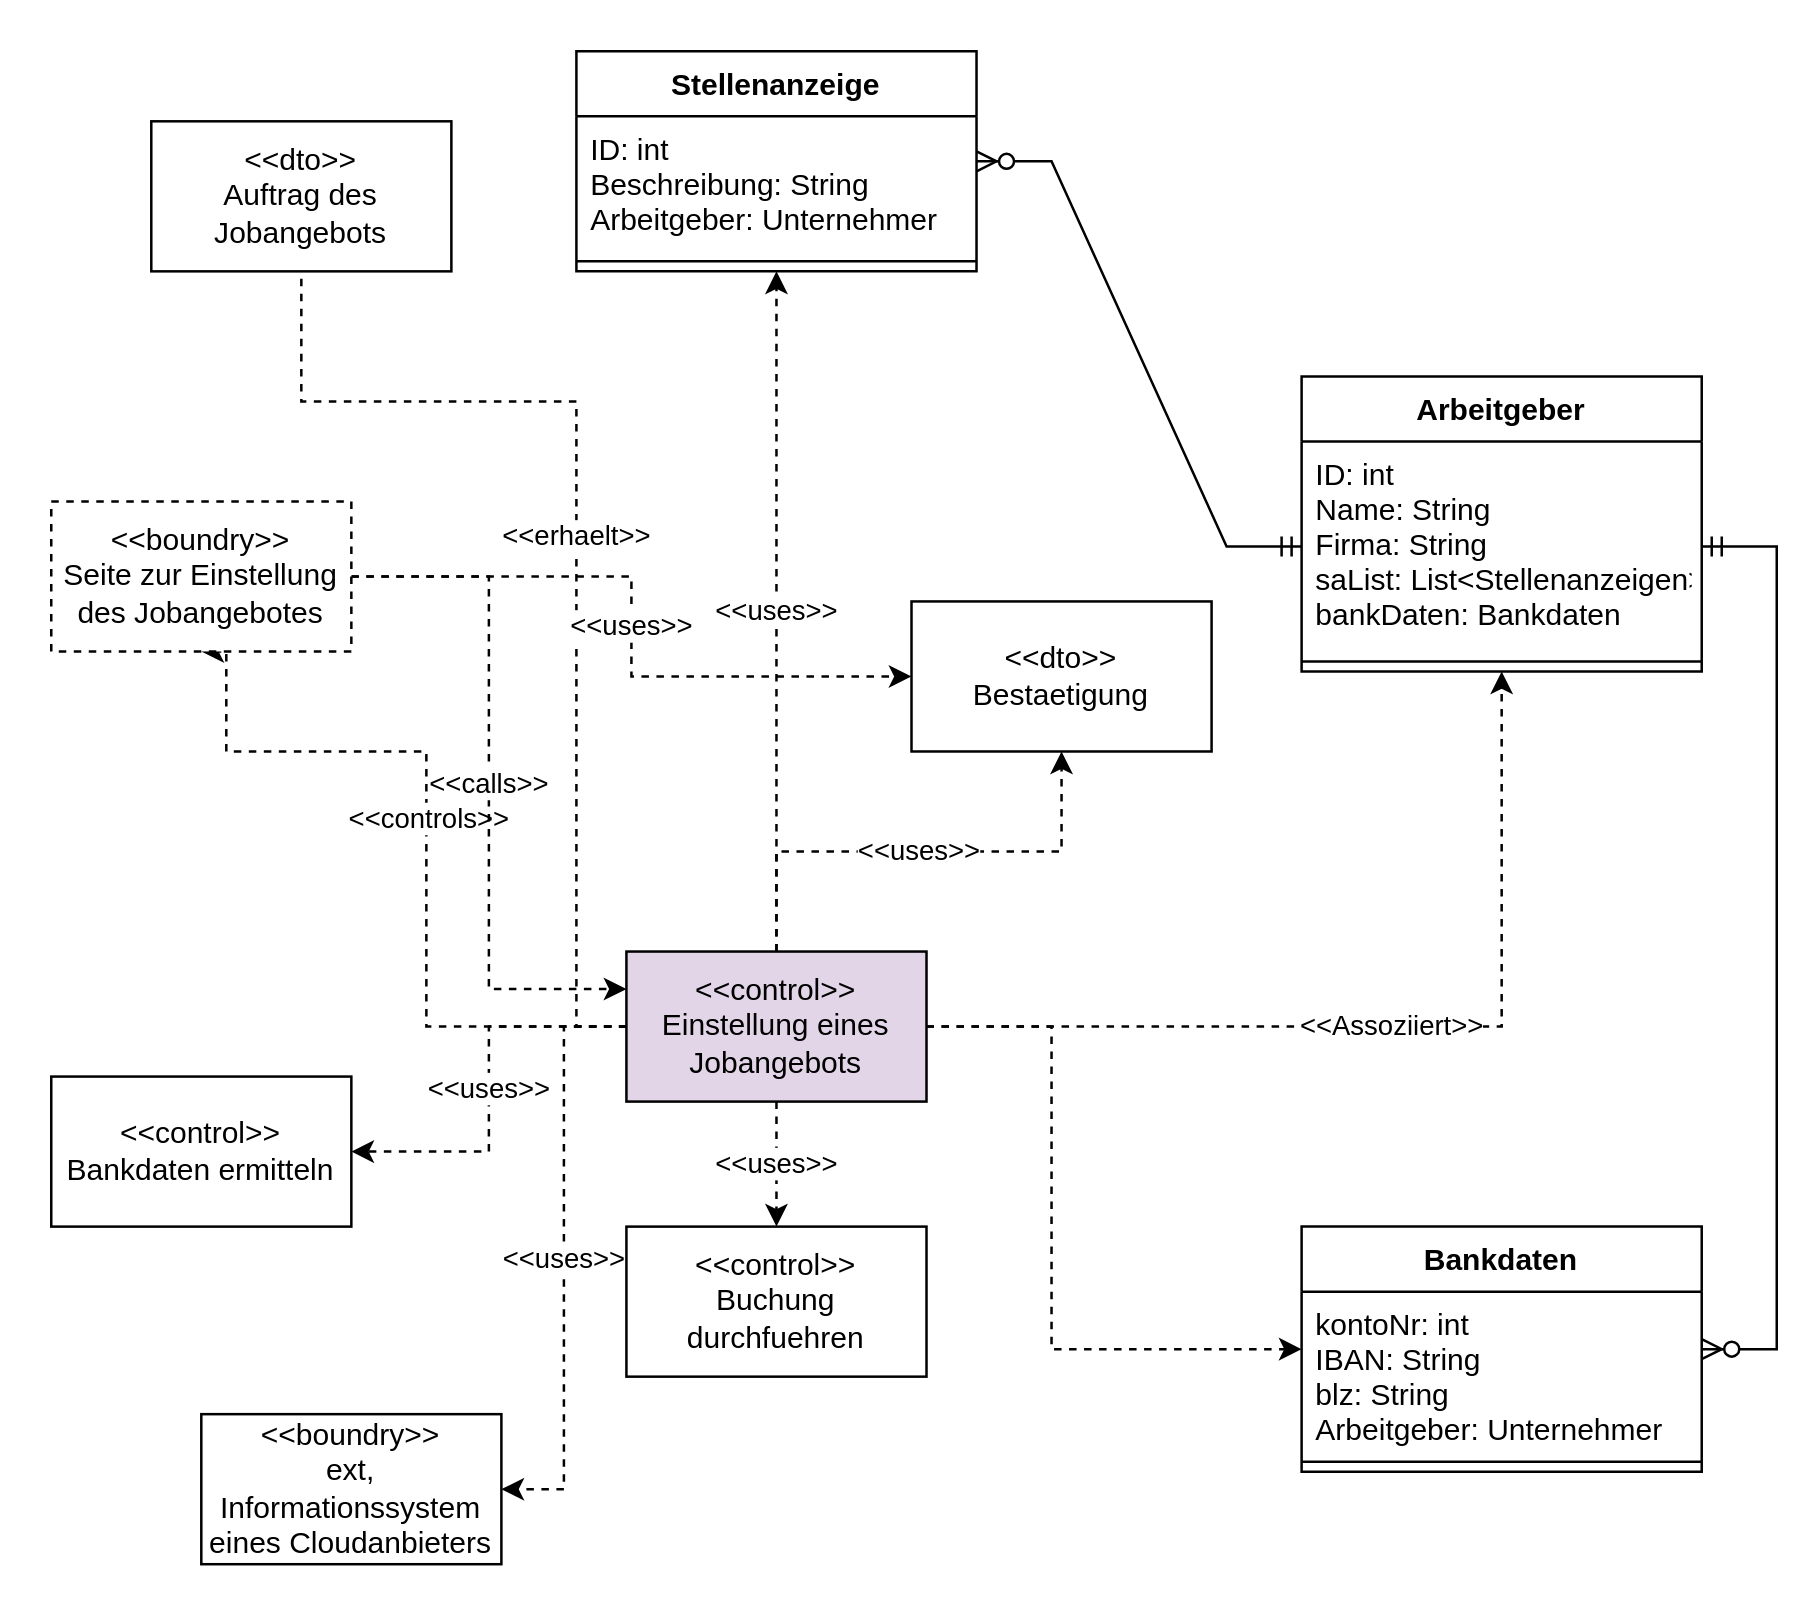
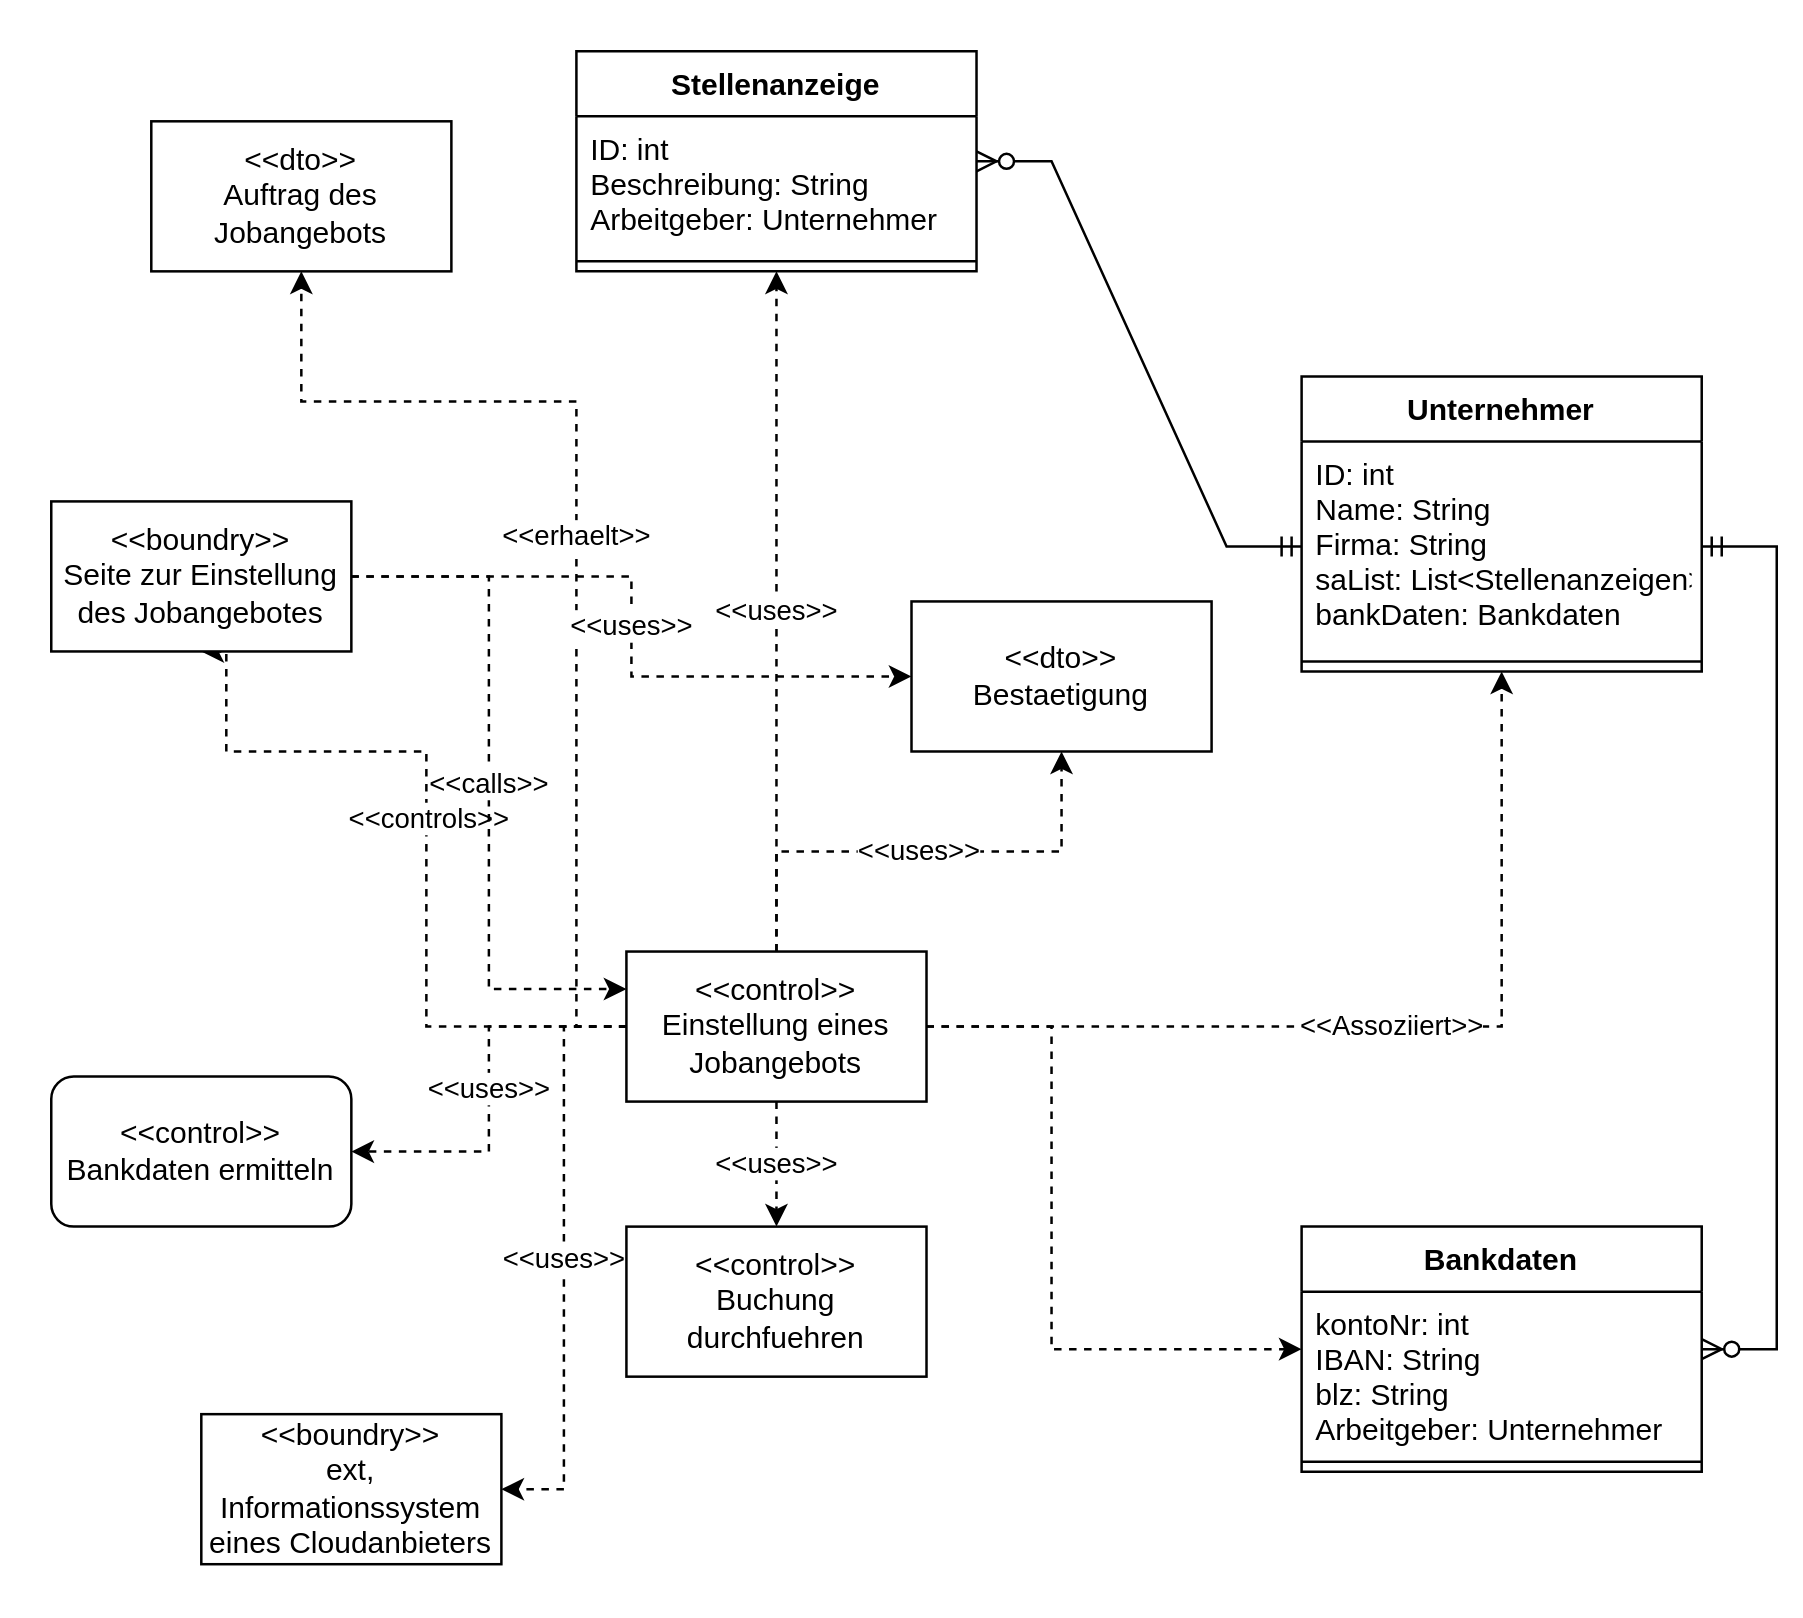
- <mxCell id="19" value="&amp;lt;&amp;lt;erhaelt&amp;gt;&amp;gt;" style="edgeStyle=orthogonalEdgeStyle;rounded=0;orthogonalLoop=1;jettySize=auto;html=1;entryX=0.5;entryY=1;entryDx=0;entryDy=0;dashed=1;endArrow=none;" edge="1" parent="1" source="23" target="28"><mxGeometry relative="1" as="geometry"><Array as="points"><mxPoint x="230" y="410" /><mxPoint x="230" y="160" /><mxPoint x="120" y="160" /></Array></mxGeometry></mxCell>
+ <mxCell id="19" value="&amp;lt;&amp;lt;erhaelt&amp;gt;&amp;gt;" style="edgeStyle=orthogonalEdgeStyle;rounded=0;orthogonalLoop=1;jettySize=auto;html=1;entryX=0.5;entryY=1;entryDx=0;entryDy=0;dashed=1;" edge="1" parent="1" source="23" target="28"><mxGeometry relative="1" as="geometry"><Array as="points"><mxPoint x="230" y="410" /><mxPoint x="230" y="160" /><mxPoint x="120" y="160" /></Array></mxGeometry></mxCell>
- <mxCell id="2" value="Arbeitgeber" style="swimlane;fontStyle=1;align=center;verticalAlign=top;childLayout=stackLayout;horizontal=1;startSize=26;horizontalStack=0;resizeParent=1;resizeParentMax=0;resizeLast=0;collapsible=1;marginBottom=0;" parent="1" vertex="1"><mxGeometry x="520" y="150" width="160" height="118" as="geometry" /></mxCell>
+ <mxCell id="2" value="Unternehmer" style="swimlane;fontStyle=1;align=center;verticalAlign=top;childLayout=stackLayout;horizontal=1;startSize=26;horizontalStack=0;resizeParent=1;resizeParentMax=0;resizeLast=0;collapsible=1;marginBottom=0;" parent="1" vertex="1"><mxGeometry x="520" y="150" width="160" height="118" as="geometry" /></mxCell>
- <mxCell id="31" value="&amp;lt;&amp;lt;boundry&amp;gt;&amp;gt;&lt;br&gt;Seite zur Einstellung des Jobangebotes" style="rounded=0;whiteSpace=wrap;html=1;dashed=1;" vertex="1" parent="1"><mxGeometry x="20" y="200" width="120" height="60" as="geometry" /></mxCell>
+ <mxCell id="31" value="&amp;lt;&amp;lt;boundry&amp;gt;&amp;gt;&lt;br&gt;Seite zur Einstellung des Jobangebotes" style="rounded=0;whiteSpace=wrap;html=1;" vertex="1" parent="1"><mxGeometry x="20" y="200" width="120" height="60" as="geometry" /></mxCell>
- <mxCell id="23" value="&amp;lt;&amp;lt;control&amp;gt;&amp;gt;&lt;br&gt;Einstellung eines Jobangebots" style="rounded=0;whiteSpace=wrap;html=1;fillColor=#e1d5e7;" parent="1" vertex="1"><mxGeometry x="250" y="380" width="120" height="60" as="geometry" /></mxCell>
+ <mxCell id="23" value="&amp;lt;&amp;lt;control&amp;gt;&amp;gt;&lt;br&gt;Einstellung eines Jobangebots" style="rounded=0;whiteSpace=wrap;html=1;" parent="1" vertex="1"><mxGeometry x="250" y="380" width="120" height="60" as="geometry" /></mxCell>
- <mxCell id="24" value="&amp;lt;&amp;lt;control&amp;gt;&amp;gt;&lt;br&gt;Bankdaten ermitteln" style="rounded=0;whiteSpace=wrap;html=1;" parent="1" vertex="1"><mxGeometry x="20" y="430" width="120" height="60" as="geometry" /></mxCell>
+ <mxCell id="24" value="&amp;lt;&amp;lt;control&amp;gt;&amp;gt;&lt;br&gt;Bankdaten ermitteln" style="whiteSpace=wrap;html=1;rounded=1;" parent="1" vertex="1"><mxGeometry x="20" y="430" width="120" height="60" as="geometry" /></mxCell>
